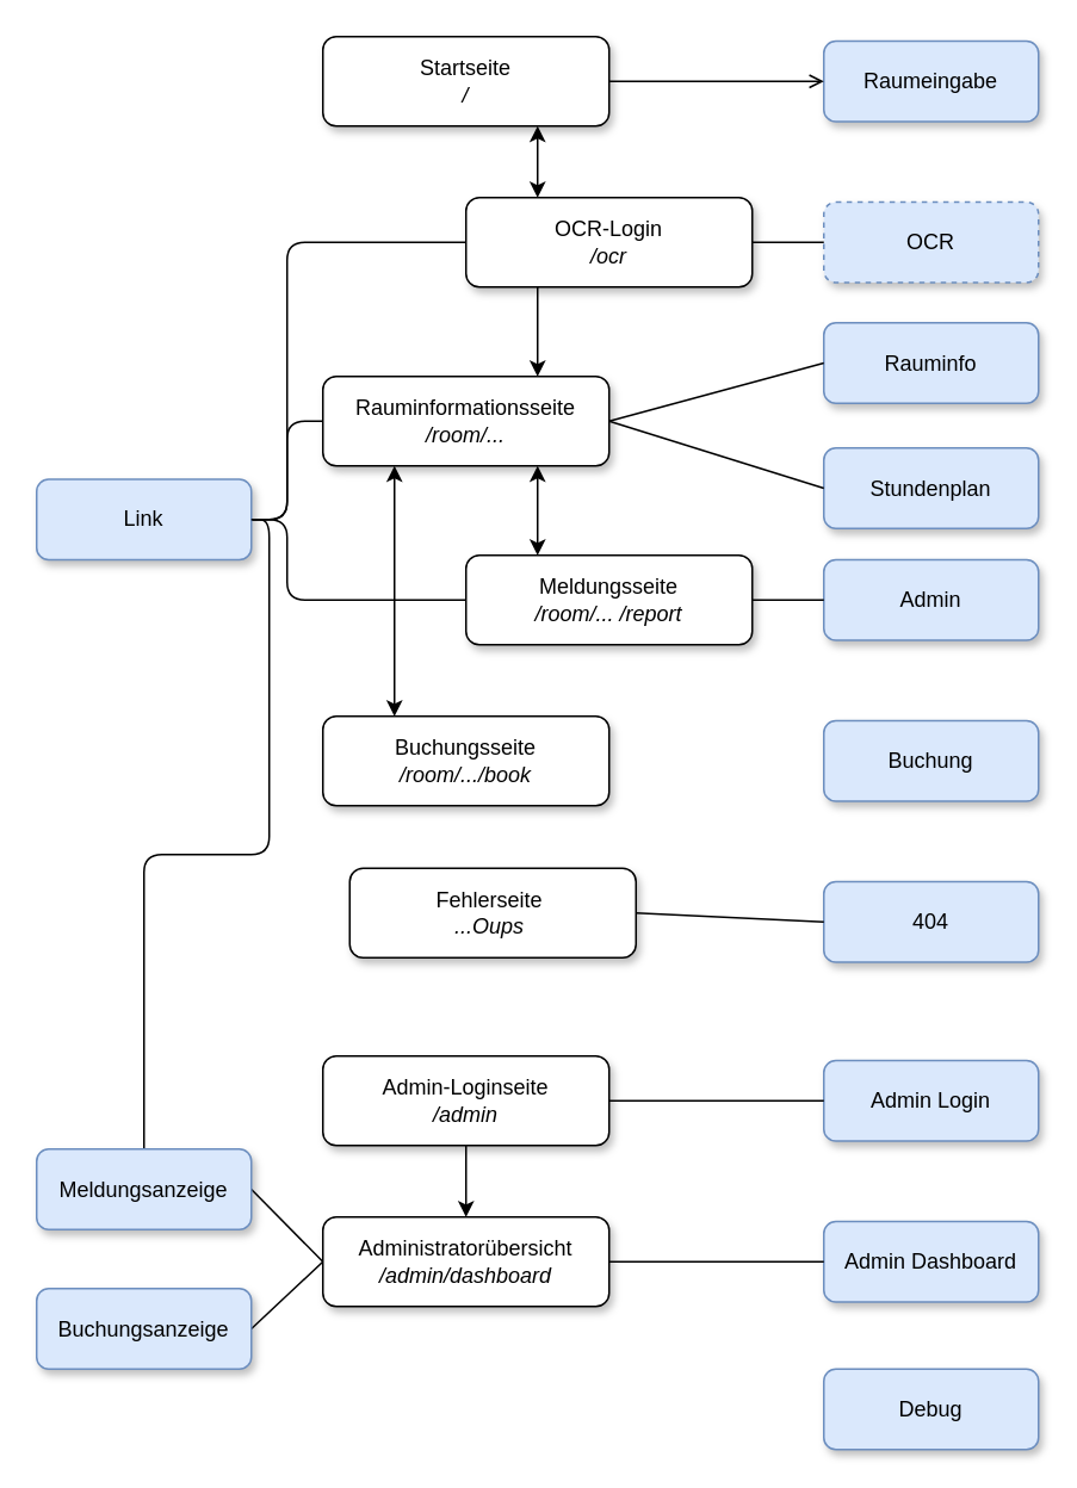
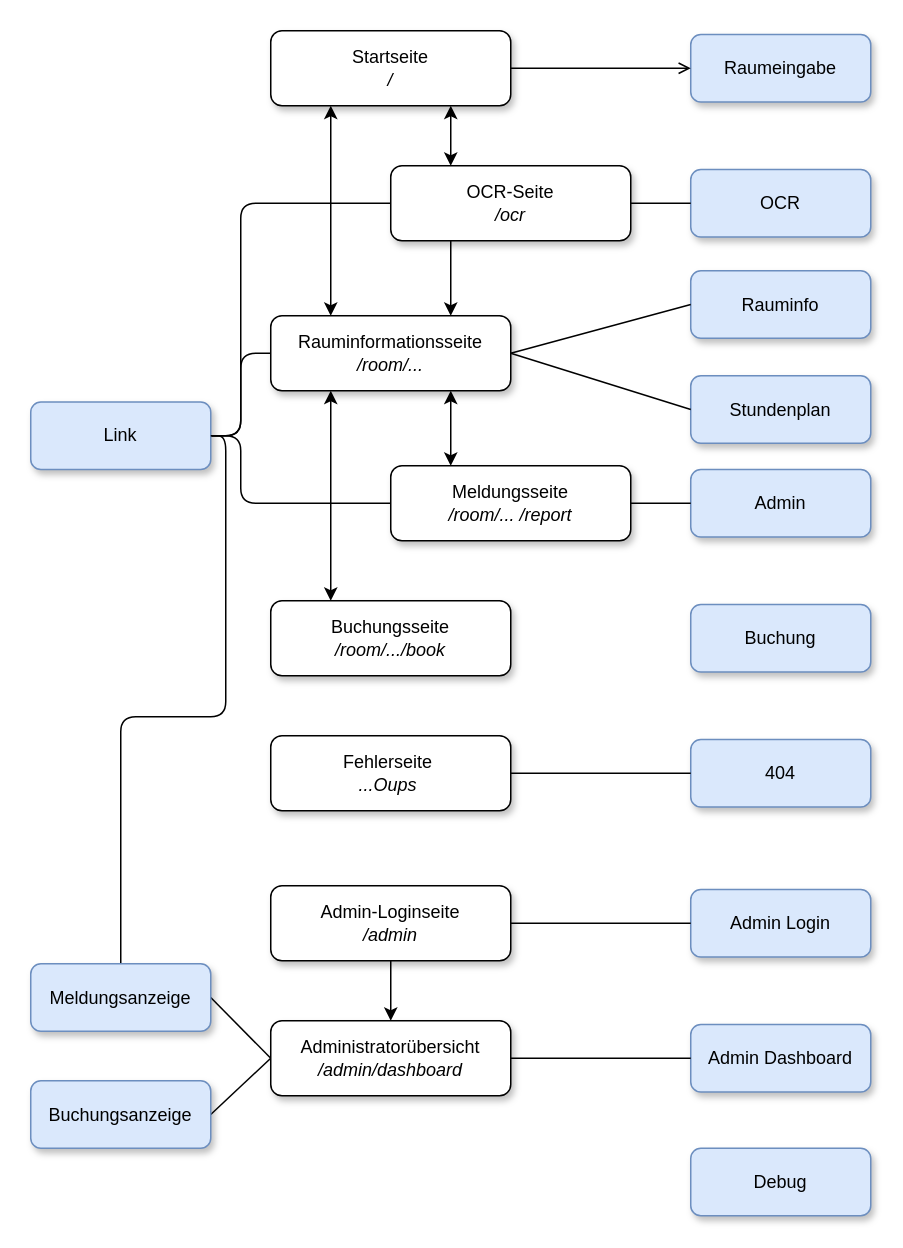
- <mxCell id="25" value="OCR-Login&lt;br&gt;&lt;i&gt;/ocr&lt;/i&gt;" style="rounded=1;whiteSpace=wrap;html=1;shadow=1;" parent="1" vertex="1"><mxGeometry x="260" y="110" width="160" height="50" as="geometry" /></mxCell>
+ <mxCell id="25" value="OCR-Seite&lt;br&gt;&lt;i&gt;/ocr&lt;/i&gt;" style="rounded=1;whiteSpace=wrap;html=1;shadow=1;" parent="1" vertex="1"><mxGeometry x="260" y="110" width="160" height="50" as="geometry" /></mxCell>
- <mxCell id="5" value="OCR" style="rounded=1;whiteSpace=wrap;html=1;fillColor=#dae8fc;strokeColor=#6c8ebf;shadow=1;dashed=1;" parent="1" vertex="1"><mxGeometry x="460" y="112.5" width="120" height="45" as="geometry" /></mxCell>
+ <mxCell id="5" value="OCR" style="rounded=1;whiteSpace=wrap;html=1;fillColor=#dae8fc;strokeColor=#6c8ebf;shadow=1;" parent="1" vertex="1"><mxGeometry x="460" y="112.5" width="120" height="45" as="geometry" /></mxCell>
+ <mxCell id="20" style="edgeStyle=orthogonalEdgeStyle;html=1;exitX=0.25;exitY=1;exitDx=0;exitDy=0;entryX=0.25;entryY=0;entryDx=0;entryDy=0;startArrow=classic;startFill=1;endArrow=classic;endFill=1;" parent="1" source="21" target="30" edge="1"><mxGeometry relative="1" as="geometry" /></mxCell>
- <mxCell id="39" value="Fehlerseite&amp;nbsp;&lt;br&gt;&lt;i&gt;...Oups&amp;nbsp;&lt;/i&gt;" style="rounded=1;whiteSpace=wrap;html=1;shadow=1;" parent="1" vertex="1"><mxGeometry x="195" y="485" width="160" height="50" as="geometry" /></mxCell>
+ <mxCell id="39" value="Fehlerseite&amp;nbsp;&lt;br&gt;&lt;i&gt;...Oups&amp;nbsp;&lt;/i&gt;" style="rounded=1;whiteSpace=wrap;html=1;shadow=1;" parent="1" vertex="1"><mxGeometry x="180" y="490" width="160" height="50" as="geometry" /></mxCell>
